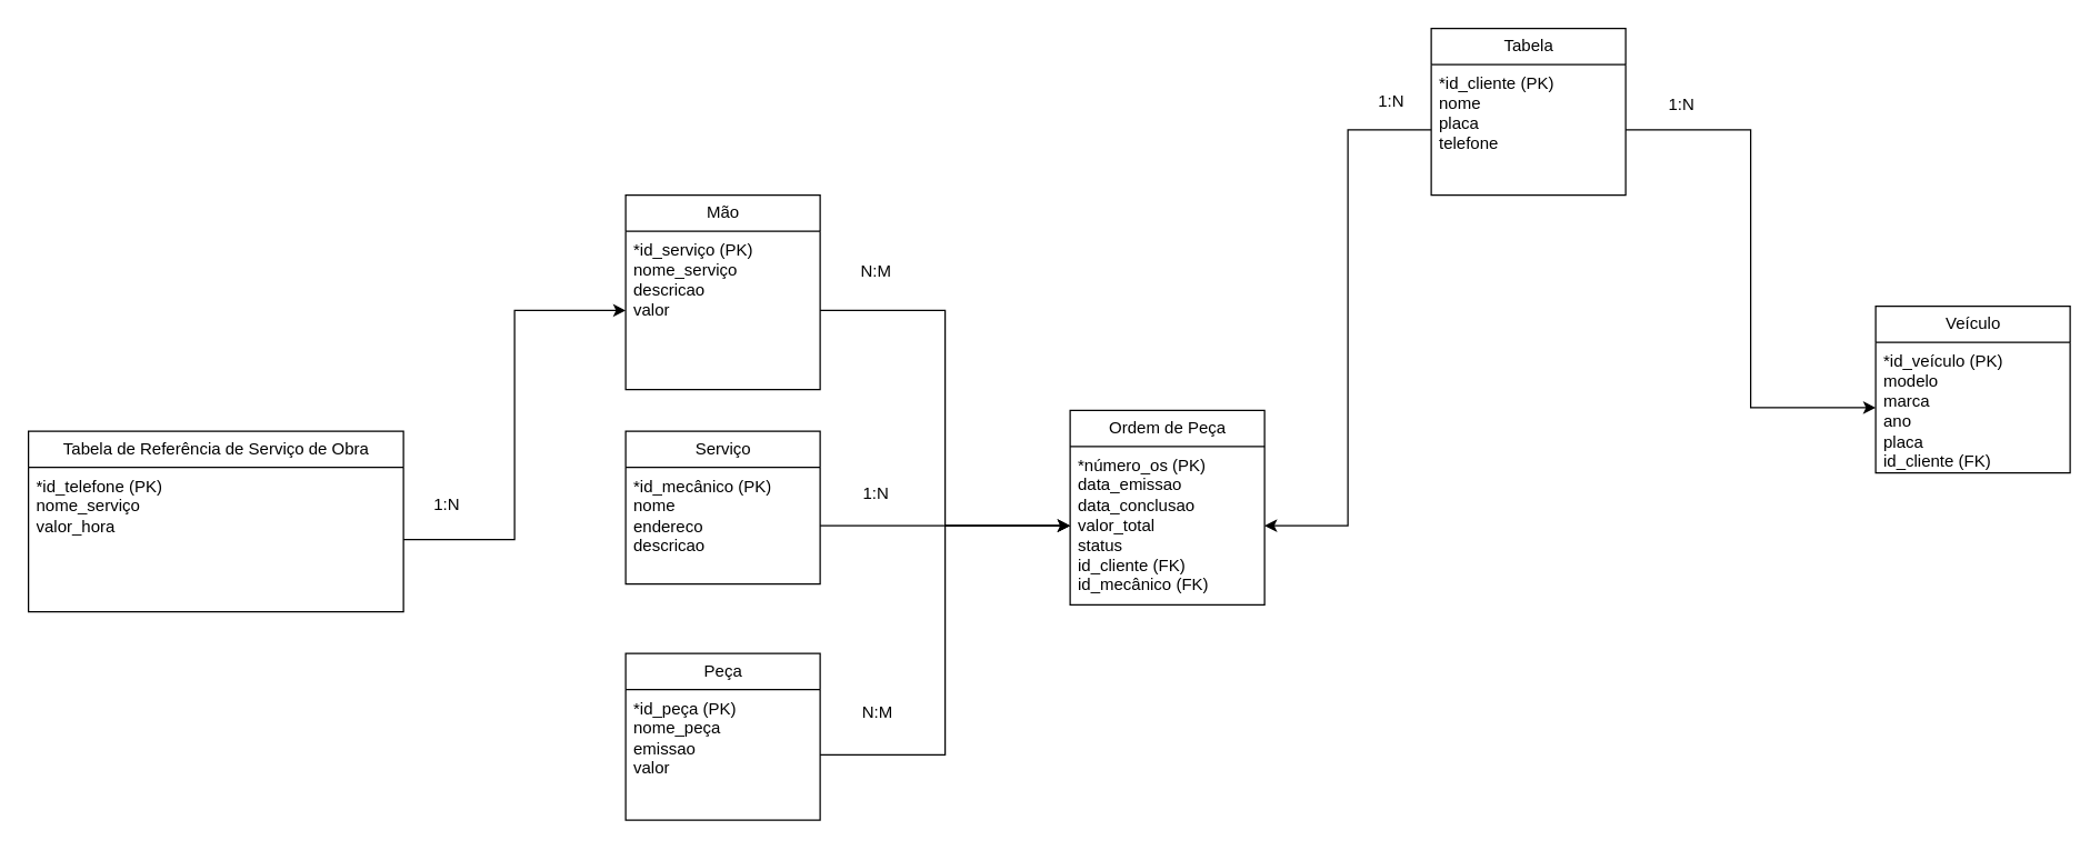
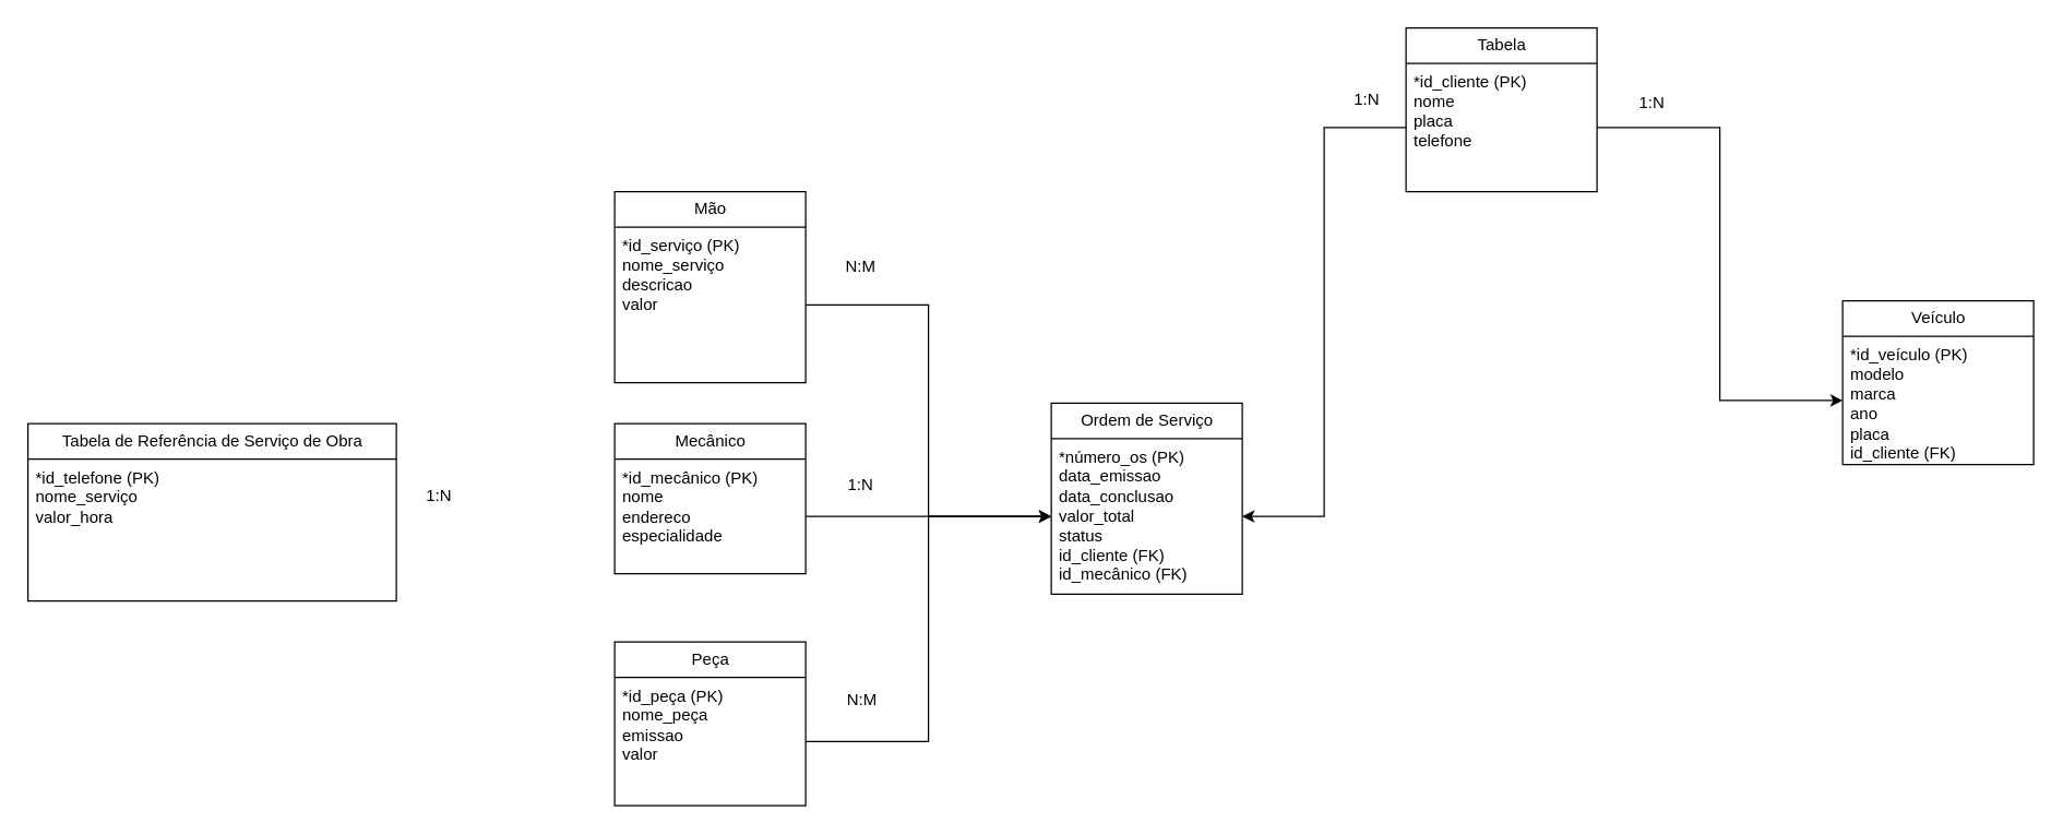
- <mxCell id="5" value="Ordem de Peça" style="swimlane;fontStyle=0;childLayout=stackLayout;horizontal=1;startSize=26;fillColor=none;horizontalStack=0;resizeParent=1;resizeParentMax=0;resizeLast=0;collapsible=1;marginBottom=0;html=1;" vertex="1" parent="1"><mxGeometry x="770" y="295" width="140" height="140" as="geometry" /></mxCell>
+ <mxCell id="5" value="Ordem de Serviço" style="swimlane;fontStyle=0;childLayout=stackLayout;horizontal=1;startSize=26;fillColor=none;horizontalStack=0;resizeParent=1;resizeParentMax=0;resizeLast=0;collapsible=1;marginBottom=0;html=1;" vertex="1" parent="1"><mxGeometry x="770" y="295" width="140" height="140" as="geometry" /></mxCell>
- <mxCell id="26" style="edgeStyle=orthogonalEdgeStyle;rounded=0;orthogonalLoop=1;jettySize=auto;html=1;exitX=1;exitY=0.5;exitDx=0;exitDy=0;entryX=0;entryY=0.5;entryDx=0;entryDy=0;" edge="1" parent="1" source="14" target="8"><mxGeometry relative="1" as="geometry" /></mxCell>
- <mxCell id="11" value="Serviço" style="swimlane;fontStyle=0;childLayout=stackLayout;horizontal=1;startSize=26;fillColor=none;horizontalStack=0;resizeParent=1;resizeParentMax=0;resizeLast=0;collapsible=1;marginBottom=0;html=1;" vertex="1" parent="1"><mxGeometry x="450" y="310" width="140" height="110" as="geometry" /></mxCell>
+ <mxCell id="11" value="Mecânico" style="swimlane;fontStyle=0;childLayout=stackLayout;horizontal=1;startSize=26;fillColor=none;horizontalStack=0;resizeParent=1;resizeParentMax=0;resizeLast=0;collapsible=1;marginBottom=0;html=1;" vertex="1" parent="1"><mxGeometry x="450" y="310" width="140" height="110" as="geometry" /></mxCell>
- <mxCell id="12" value="*id_mecânico (PK)&lt;br&gt;nome&lt;br&gt;endereco&lt;br&gt;descricao&lt;div&gt;&lt;br/&gt;&lt;/div&gt;" style="text;strokeColor=none;fillColor=none;align=left;verticalAlign=top;spacingLeft=4;spacingRight=4;overflow=hidden;rotatable=0;points=[[0,0.5],[1,0.5]];portConstraint=eastwest;whiteSpace=wrap;html=1;" vertex="1" parent="11"><mxGeometry y="26" width="140" height="84" as="geometry" /></mxCell>
+ <mxCell id="12" value="*id_mecânico (PK)&lt;br&gt;nome&lt;br&gt;endereco&lt;br&gt;especialidade&lt;div&gt;&lt;br/&gt;&lt;/div&gt;" style="text;strokeColor=none;fillColor=none;align=left;verticalAlign=top;spacingLeft=4;spacingRight=4;overflow=hidden;rotatable=0;points=[[0,0.5],[1,0.5]];portConstraint=eastwest;whiteSpace=wrap;html=1;" vertex="1" parent="11"><mxGeometry y="26" width="140" height="84" as="geometry" /></mxCell>
